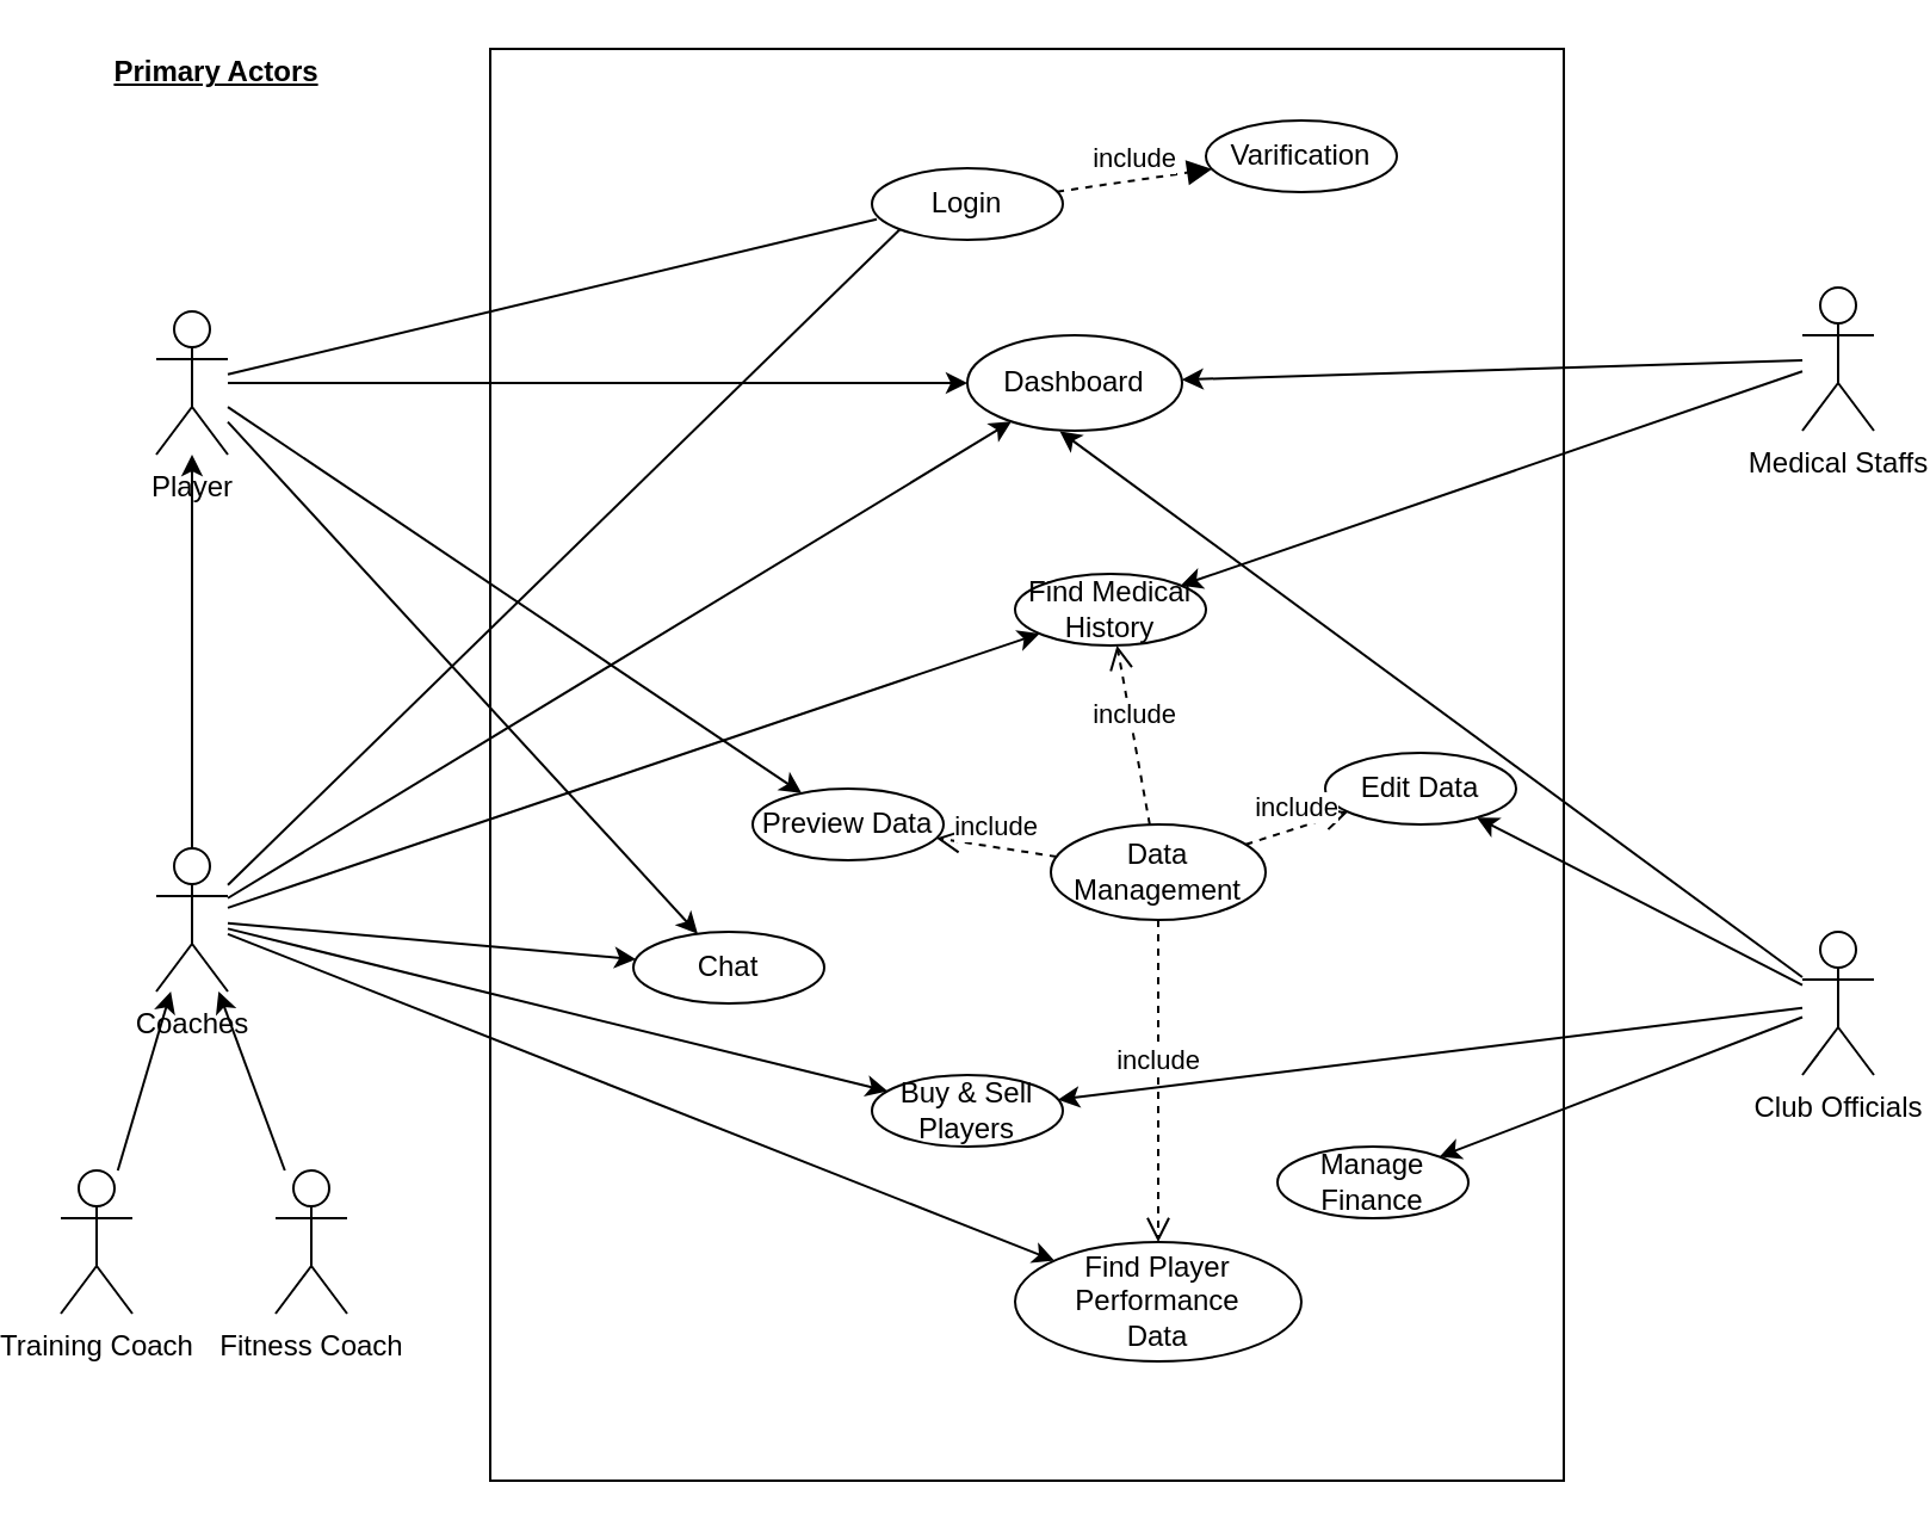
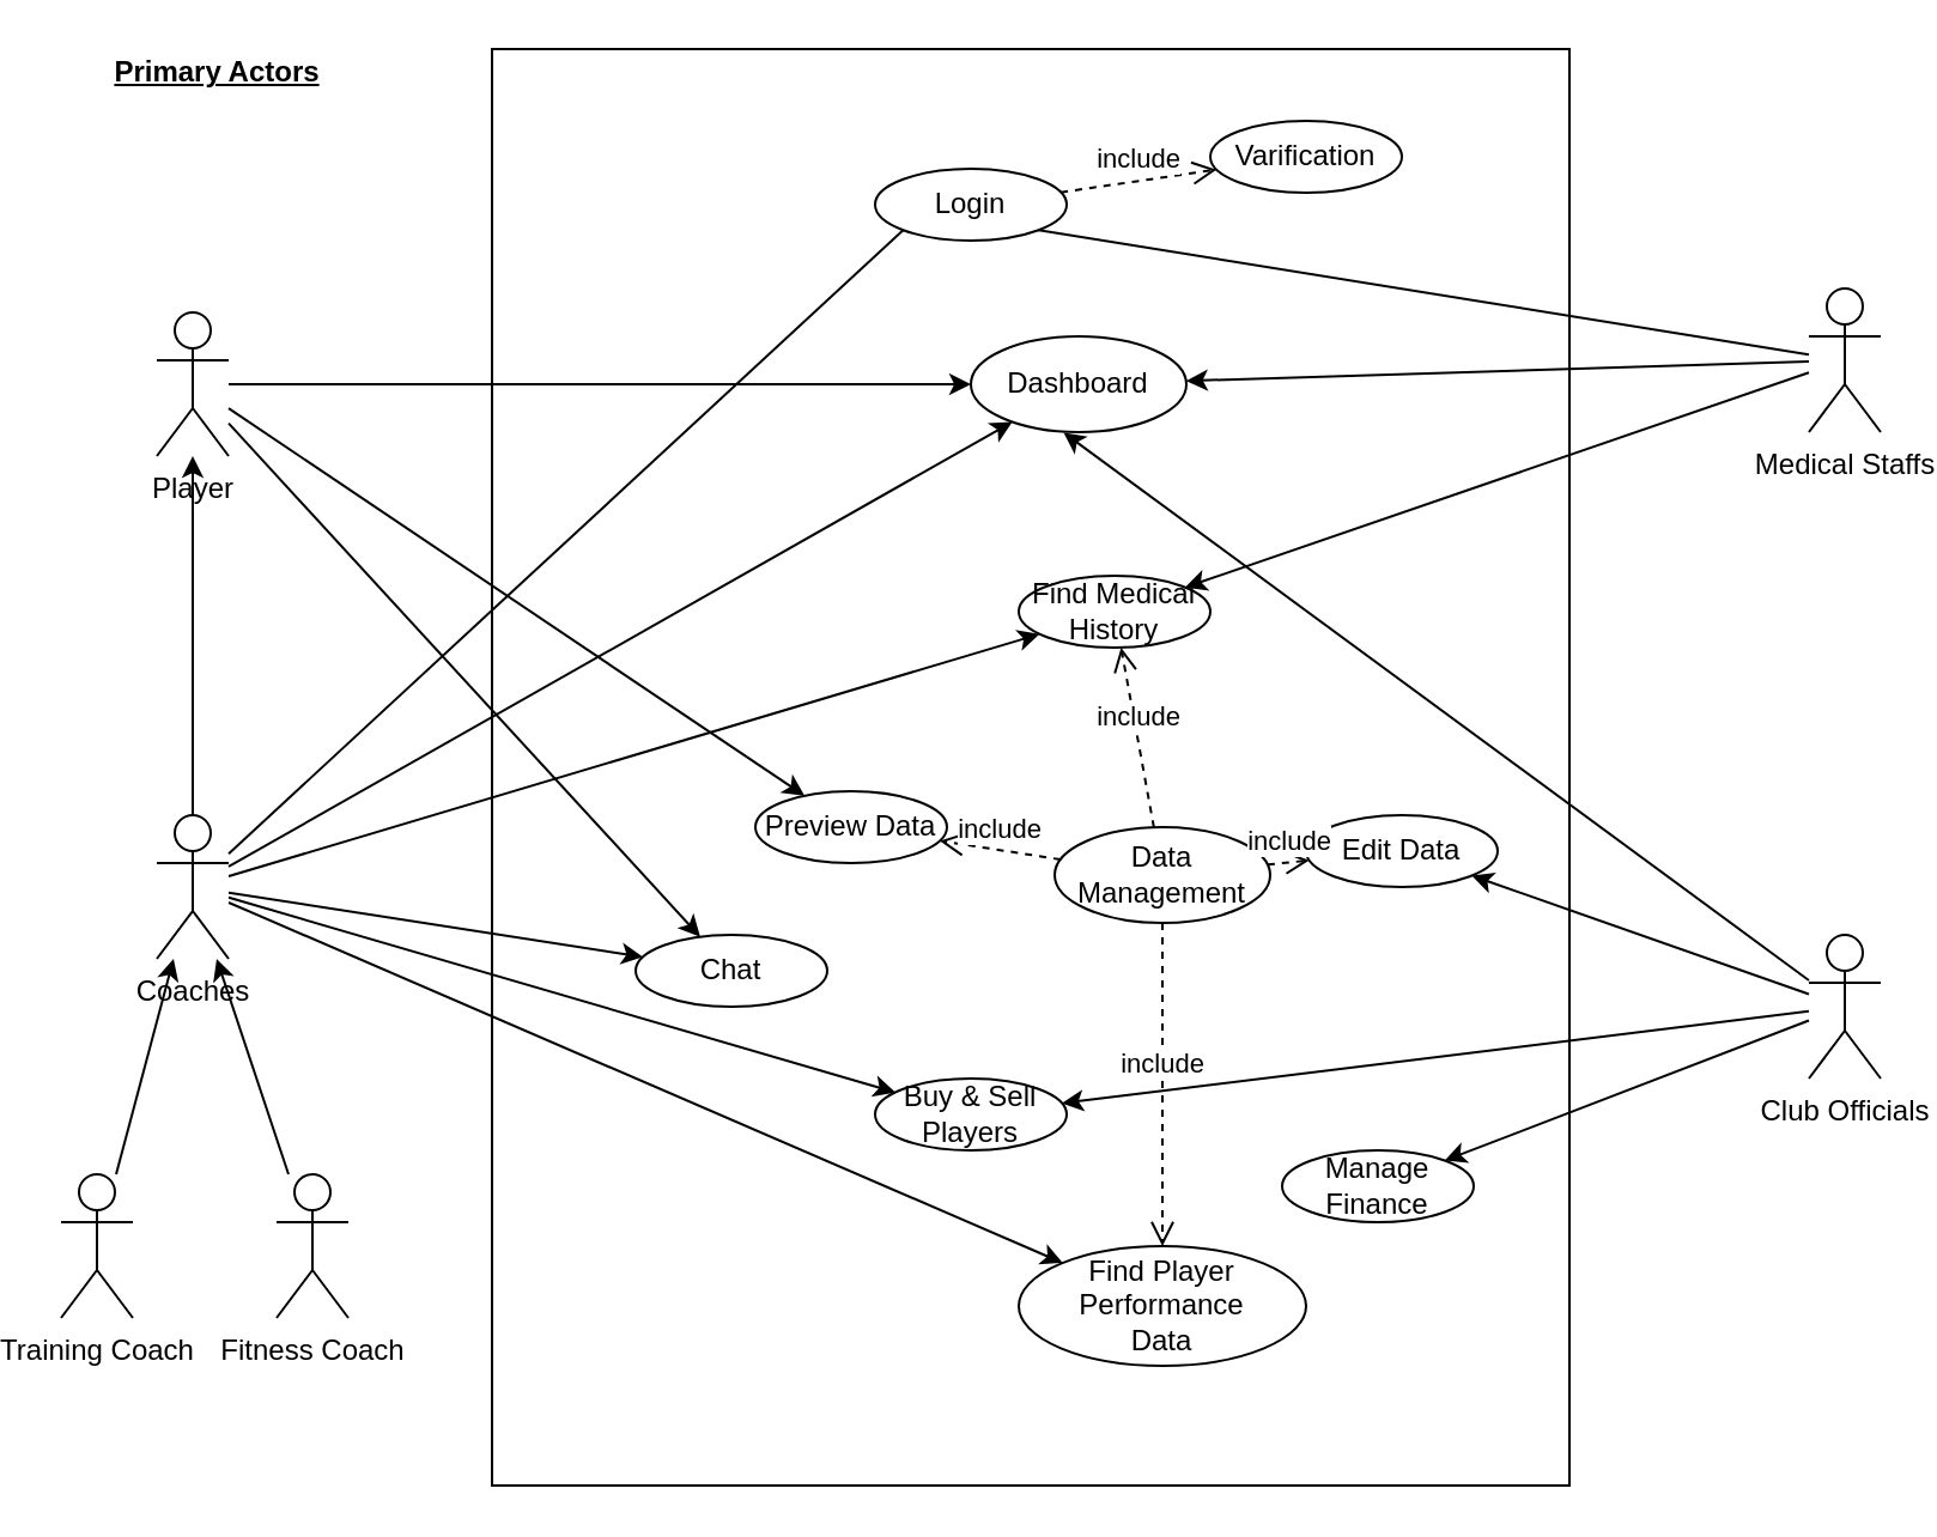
- <mxCell id="11" value="include" style="html=1;verticalAlign=bottom;endArrow=block;dashed=1;endSize=8;" edge="1" parent="1" source="7" target="10"><mxGeometry relative="1" as="geometry"><mxPoint x="450" y="230" as="sourcePoint" /><mxPoint x="370" y="230" as="targetPoint" /></mxGeometry></mxCell>
+ <mxCell id="11" value="include" style="html=1;verticalAlign=bottom;endArrow=open;dashed=1;endSize=8;" edge="1" parent="1" source="7" target="10"><mxGeometry relative="1" as="geometry"><mxPoint x="450" y="230" as="sourcePoint" /><mxPoint x="370" y="230" as="targetPoint" /></mxGeometry></mxCell>
+ <mxCell id="9" value="" style="endArrow=none;html=1;entryX=1;entryY=1;entryDx=0;entryDy=0;" edge="1" parent="1" source="4" target="7"><mxGeometry width="50" height="50" relative="1" as="geometry"><mxPoint x="100" y="166.135" as="sourcePoint" /><mxPoint x="362.75" y="98.44" as="targetPoint" /></mxGeometry></mxCell>
- <mxCell id="8" value="" style="endArrow=none;html=1;entryX=0.025;entryY=0.711;entryDx=0;entryDy=0;entryPerimeter=0;" edge="1" parent="1" source="6" target="7"><mxGeometry width="50" height="50" relative="1" as="geometry"><mxPoint x="380" y="90" as="sourcePoint" /><mxPoint x="430" y="40" as="targetPoint" /></mxGeometry></mxCell>
- <mxCell id="18" value="Edit Data" style="ellipse;whiteSpace=wrap;html=1;" vertex="1" parent="1"><mxGeometry x="550" y="315" width="80" height="30" as="geometry" /></mxCell>
+ <mxCell id="18" value="Edit Data" style="ellipse;whiteSpace=wrap;html=1;" vertex="1" parent="1"><mxGeometry x="540" y="340" width="80" height="30" as="geometry" /></mxCell>
- <mxCell id="3" value="Coaches" style="shape=umlActor;verticalLabelPosition=bottom;verticalAlign=top;html=1;outlineConnect=0;" vertex="1" parent="1"><mxGeometry x="60" y="355" width="30" height="60" as="geometry" /></mxCell>
+ <mxCell id="3" value="Coaches" style="shape=umlActor;verticalLabelPosition=bottom;verticalAlign=top;html=1;outlineConnect=0;" vertex="1" parent="1"><mxGeometry x="60" y="340" width="30" height="60" as="geometry" /></mxCell>
